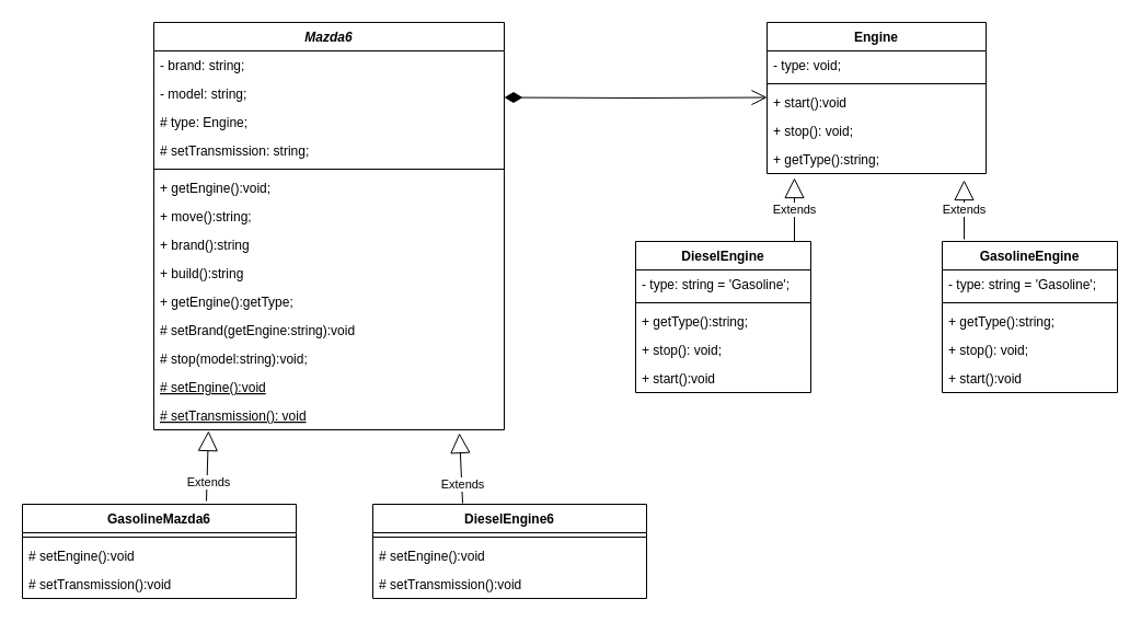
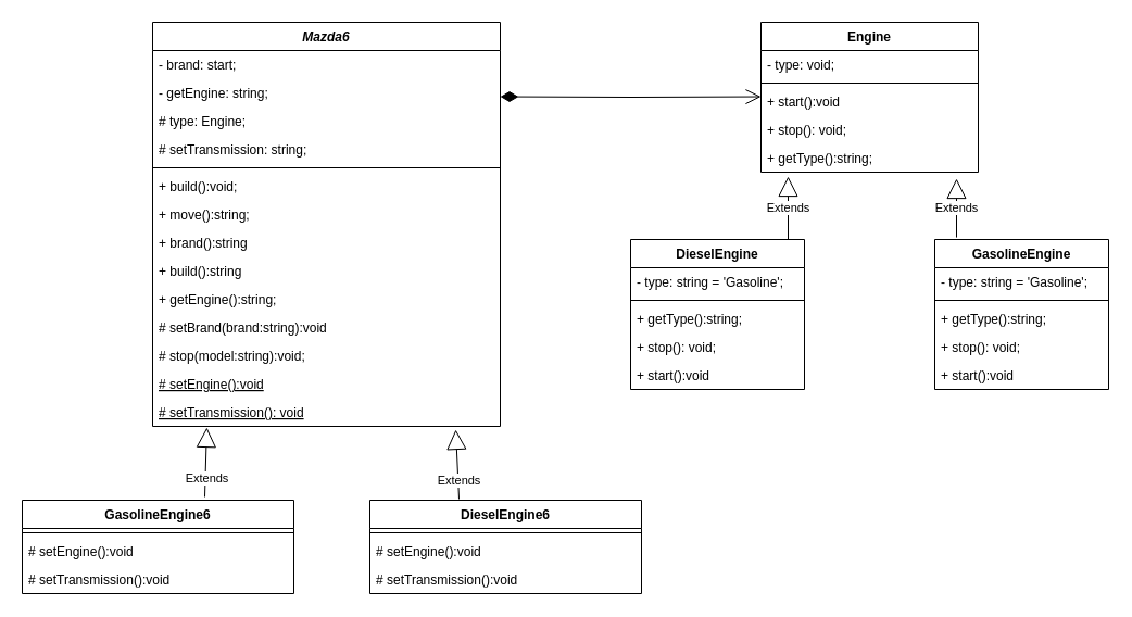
- <mxCell id="3" value="- brand: string;" style="text;strokeColor=none;fillColor=none;align=left;verticalAlign=top;spacingLeft=4;spacingRight=4;overflow=hidden;rotatable=0;points=[[0,0.5],[1,0.5]];portConstraint=eastwest;" vertex="1" parent="2"><mxGeometry y="26" width="320" height="26" as="geometry" /></mxCell>
+ <mxCell id="3" value="- brand: start;" style="text;strokeColor=none;fillColor=none;align=left;verticalAlign=top;spacingLeft=4;spacingRight=4;overflow=hidden;rotatable=0;points=[[0,0.5],[1,0.5]];portConstraint=eastwest;" vertex="1" parent="2"><mxGeometry y="26" width="320" height="26" as="geometry" /></mxCell>
- <mxCell id="4" value="- model: string;" style="text;strokeColor=none;fillColor=none;align=left;verticalAlign=top;spacingLeft=4;spacingRight=4;overflow=hidden;rotatable=0;points=[[0,0.5],[1,0.5]];portConstraint=eastwest;" vertex="1" parent="2"><mxGeometry y="52" width="320" height="26" as="geometry" /></mxCell>
+ <mxCell id="4" value="- getEngine: string;" style="text;strokeColor=none;fillColor=none;align=left;verticalAlign=top;spacingLeft=4;spacingRight=4;overflow=hidden;rotatable=0;points=[[0,0.5],[1,0.5]];portConstraint=eastwest;" vertex="1" parent="2"><mxGeometry y="52" width="320" height="26" as="geometry" /></mxCell>
- <mxCell id="8" value="+ getEngine():void;" style="text;strokeColor=none;fillColor=none;align=left;verticalAlign=top;spacingLeft=4;spacingRight=4;overflow=hidden;rotatable=0;points=[[0,0.5],[1,0.5]];portConstraint=eastwest;" vertex="1" parent="2"><mxGeometry y="138" width="320" height="26" as="geometry" /></mxCell>
+ <mxCell id="8" value="+ build():void;" style="text;strokeColor=none;fillColor=none;align=left;verticalAlign=top;spacingLeft=4;spacingRight=4;overflow=hidden;rotatable=0;points=[[0,0.5],[1,0.5]];portConstraint=eastwest;" vertex="1" parent="2"><mxGeometry y="138" width="320" height="26" as="geometry" /></mxCell>
- <mxCell id="12" value="+ getEngine():getType;" style="text;strokeColor=none;fillColor=none;align=left;verticalAlign=top;spacingLeft=4;spacingRight=4;overflow=hidden;rotatable=0;points=[[0,0.5],[1,0.5]];portConstraint=eastwest;" vertex="1" parent="2"><mxGeometry y="242" width="320" height="26" as="geometry" /></mxCell>
+ <mxCell id="12" value="+ getEngine():string;" style="text;strokeColor=none;fillColor=none;align=left;verticalAlign=top;spacingLeft=4;spacingRight=4;overflow=hidden;rotatable=0;points=[[0,0.5],[1,0.5]];portConstraint=eastwest;" vertex="1" parent="2"><mxGeometry y="242" width="320" height="26" as="geometry" /></mxCell>
- <mxCell id="13" value="# setBrand(getEngine:string):void" style="text;strokeColor=none;fillColor=none;align=left;verticalAlign=top;spacingLeft=4;spacingRight=4;overflow=hidden;rotatable=0;points=[[0,0.5],[1,0.5]];portConstraint=eastwest;" vertex="1" parent="2"><mxGeometry y="268" width="320" height="26" as="geometry" /></mxCell>
+ <mxCell id="13" value="# setBrand(brand:string):void" style="text;strokeColor=none;fillColor=none;align=left;verticalAlign=top;spacingLeft=4;spacingRight=4;overflow=hidden;rotatable=0;points=[[0,0.5],[1,0.5]];portConstraint=eastwest;" vertex="1" parent="2"><mxGeometry y="268" width="320" height="26" as="geometry" /></mxCell>
- <mxCell id="17" value="GasolineMazda6" style="swimlane;fontStyle=1;align=center;verticalAlign=top;childLayout=stackLayout;horizontal=1;startSize=26;horizontalStack=0;resizeParent=1;resizeParentMax=0;resizeLast=0;collapsible=1;marginBottom=0;" vertex="1" parent="1"><mxGeometry x="20" y="460" width="250" height="86" as="geometry" /></mxCell>
+ <mxCell id="17" value="GasolineEngine6" style="swimlane;fontStyle=1;align=center;verticalAlign=top;childLayout=stackLayout;horizontal=1;startSize=26;horizontalStack=0;resizeParent=1;resizeParentMax=0;resizeLast=0;collapsible=1;marginBottom=0;" vertex="1" parent="1"><mxGeometry x="20" y="460" width="250" height="86" as="geometry" /></mxCell>
